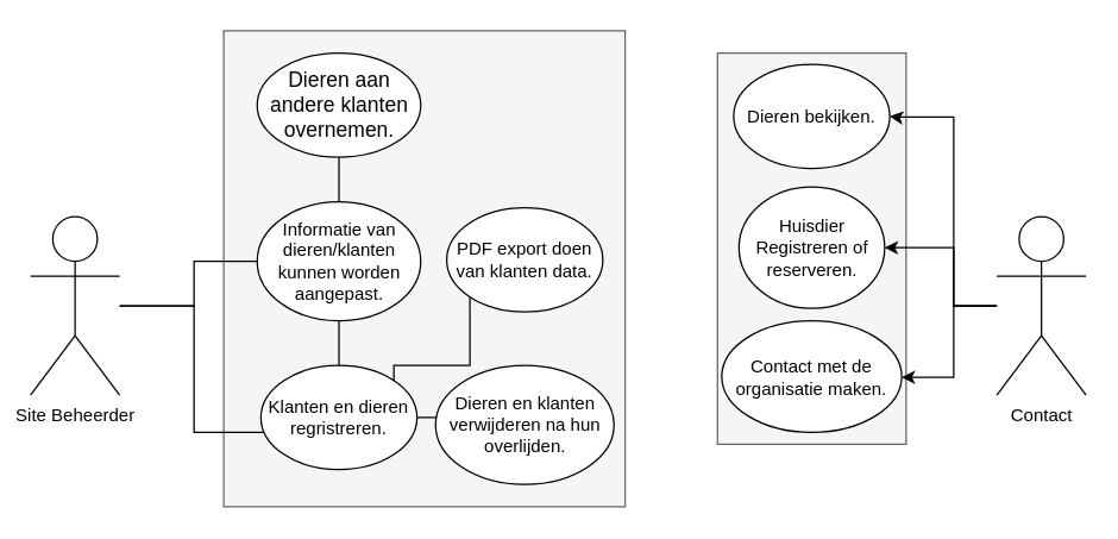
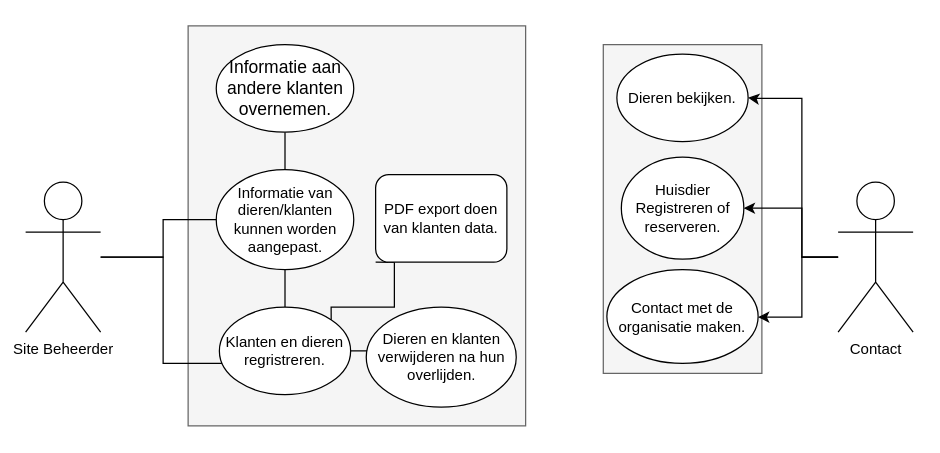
- <mxCell id="7" value="&lt;font style=&quot;font-size: 14px&quot;&gt;Dieren aan andere klanten overnemen.&lt;br&gt;&lt;/font&gt;" style="ellipse;whiteSpace=wrap;html=1;" parent="1" vertex="1"><mxGeometry x="172.5" y="35" width="110" height="70" as="geometry" /></mxCell>
+ <mxCell id="7" value="&lt;font style=&quot;font-size: 14px&quot;&gt;Informatie aan andere klanten overnemen.&lt;br&gt;&lt;/font&gt;" style="ellipse;whiteSpace=wrap;html=1;" parent="1" vertex="1"><mxGeometry x="172.5" y="35" width="110" height="70" as="geometry" /></mxCell>
- <mxCell id="13" value="PDF export doen van klanten data." style="ellipse;whiteSpace=wrap;html=1;strokeWidth=1;" parent="1" vertex="1"><mxGeometry x="300" y="139.07" width="105" height="70" as="geometry" /></mxCell>
+ <mxCell id="13" value="PDF export doen van klanten data." style="whiteSpace=wrap;html=1;strokeWidth=1;rounded=1;" parent="1" vertex="1"><mxGeometry x="300" y="139.07" width="105" height="70" as="geometry" /></mxCell>
